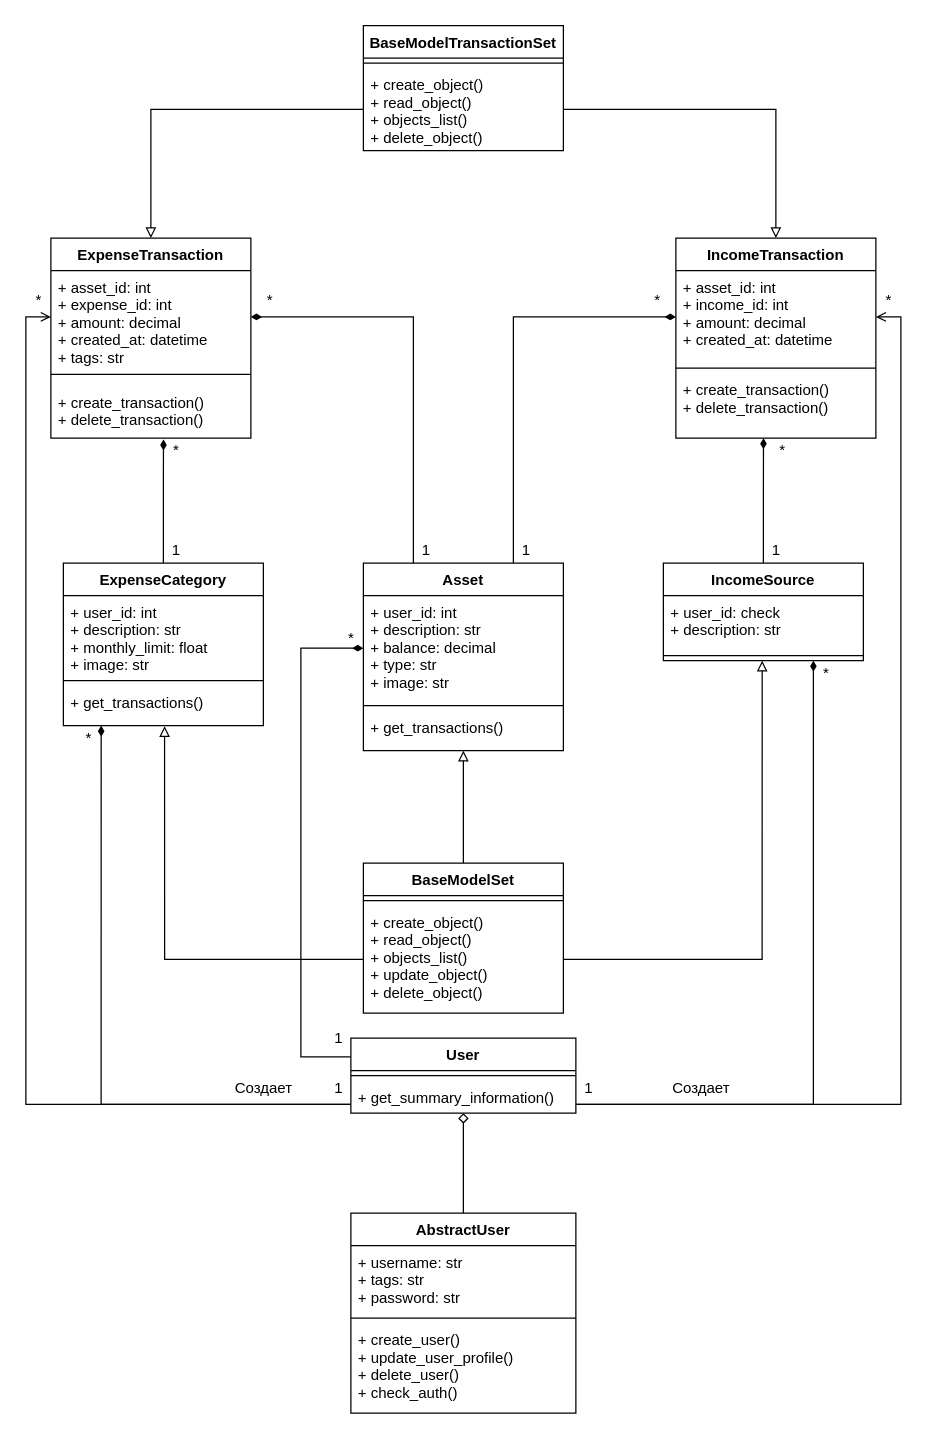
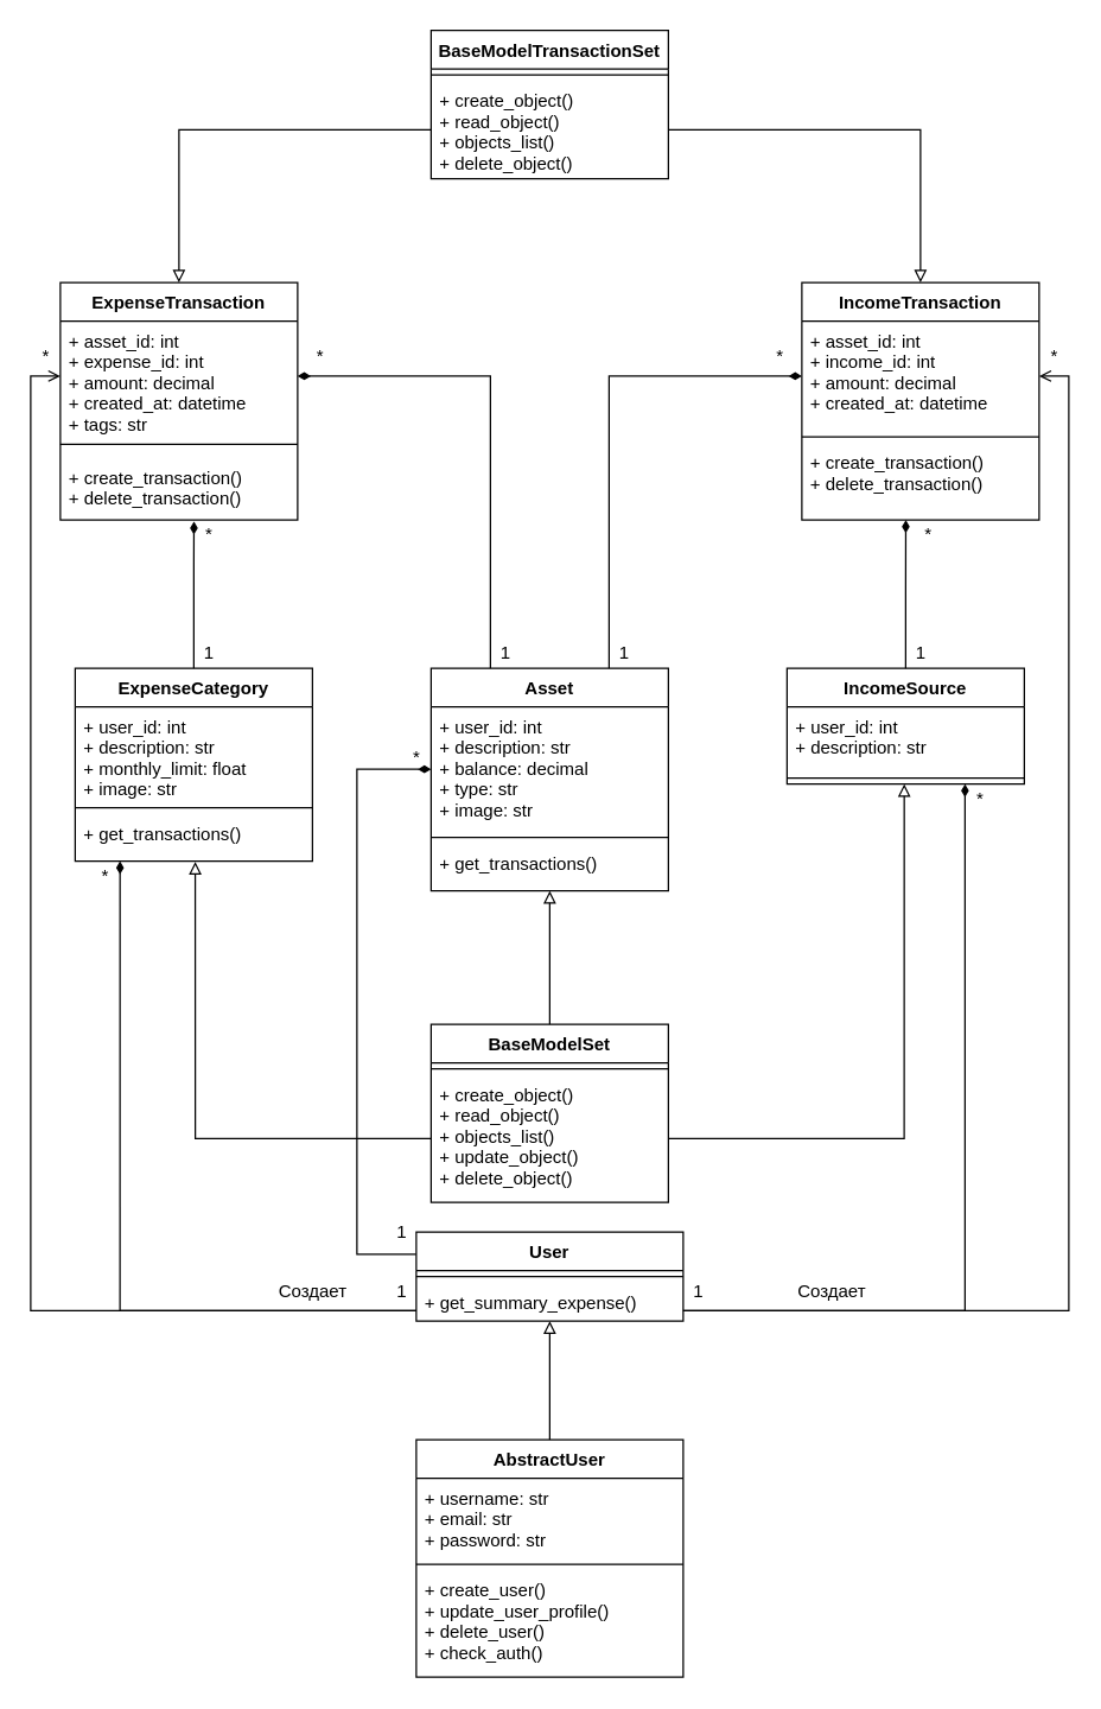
- <mxCell id="27" value="+ user_id: check&#10;+ description: str&#10;&#10;&#10;" style="text;strokeColor=none;fillColor=none;align=left;verticalAlign=top;spacingLeft=4;spacingRight=4;overflow=hidden;rotatable=0;points=[[0,0.5],[1,0.5]];portConstraint=eastwest;" vertex="1" parent="26"><mxGeometry y="26" width="160" height="44" as="geometry" /></mxCell>
+ <mxCell id="27" value="+ user_id: int&#10;+ description: str&#10;&#10;&#10;" style="text;strokeColor=none;fillColor=none;align=left;verticalAlign=top;spacingLeft=4;spacingRight=4;overflow=hidden;rotatable=0;points=[[0,0.5],[1,0.5]];portConstraint=eastwest;" vertex="1" parent="26"><mxGeometry y="26" width="160" height="44" as="geometry" /></mxCell>
- <mxCell id="13" value="+ get_summary_information()&#10;&#10;" style="text;strokeColor=none;fillColor=none;align=left;verticalAlign=top;spacingLeft=4;spacingRight=4;overflow=hidden;rotatable=0;points=[[0,0.5],[1,0.5]];portConstraint=eastwest;" vertex="1" parent="11"><mxGeometry y="34" width="180" height="26" as="geometry" /></mxCell>
+ <mxCell id="13" value="+ get_summary_expense()&#10;&#10;" style="text;strokeColor=none;fillColor=none;align=left;verticalAlign=top;spacingLeft=4;spacingRight=4;overflow=hidden;rotatable=0;points=[[0,0.5],[1,0.5]];portConstraint=eastwest;" vertex="1" parent="11"><mxGeometry y="34" width="180" height="26" as="geometry" /></mxCell>
- <mxCell id="46" style="edgeStyle=orthogonalEdgeStyle;rounded=0;orthogonalLoop=1;jettySize=auto;html=1;exitX=0.5;exitY=0;exitDx=0;exitDy=0;entryX=0.5;entryY=1;entryDx=0;entryDy=0;startArrow=none;startFill=0;endArrow=diamond;endFill=0;strokeColor=#000000;strokeWidth=1;" edge="1" parent="1" source="47" target="11"><mxGeometry relative="1" as="geometry" /></mxCell>
+ <mxCell id="46" style="edgeStyle=orthogonalEdgeStyle;rounded=0;orthogonalLoop=1;jettySize=auto;html=1;exitX=0.5;exitY=0;exitDx=0;exitDy=0;entryX=0.5;entryY=1;entryDx=0;entryDy=0;startArrow=none;startFill=0;endArrow=block;endFill=0;strokeColor=#000000;strokeWidth=1;" edge="1" parent="1" source="47" target="11"><mxGeometry relative="1" as="geometry" /></mxCell>
- <mxCell id="48" value="+ username: str&#10;+ tags: str&#10;+ password: str&#10;" style="text;strokeColor=none;fillColor=none;align=left;verticalAlign=top;spacingLeft=4;spacingRight=4;overflow=hidden;rotatable=0;points=[[0,0.5],[1,0.5]];portConstraint=eastwest;" vertex="1" parent="47"><mxGeometry y="26" width="180" height="54" as="geometry" /></mxCell>
+ <mxCell id="48" value="+ username: str&#10;+ email: str&#10;+ password: str&#10;" style="text;strokeColor=none;fillColor=none;align=left;verticalAlign=top;spacingLeft=4;spacingRight=4;overflow=hidden;rotatable=0;points=[[0,0.5],[1,0.5]];portConstraint=eastwest;" vertex="1" parent="47"><mxGeometry y="26" width="180" height="54" as="geometry" /></mxCell>
